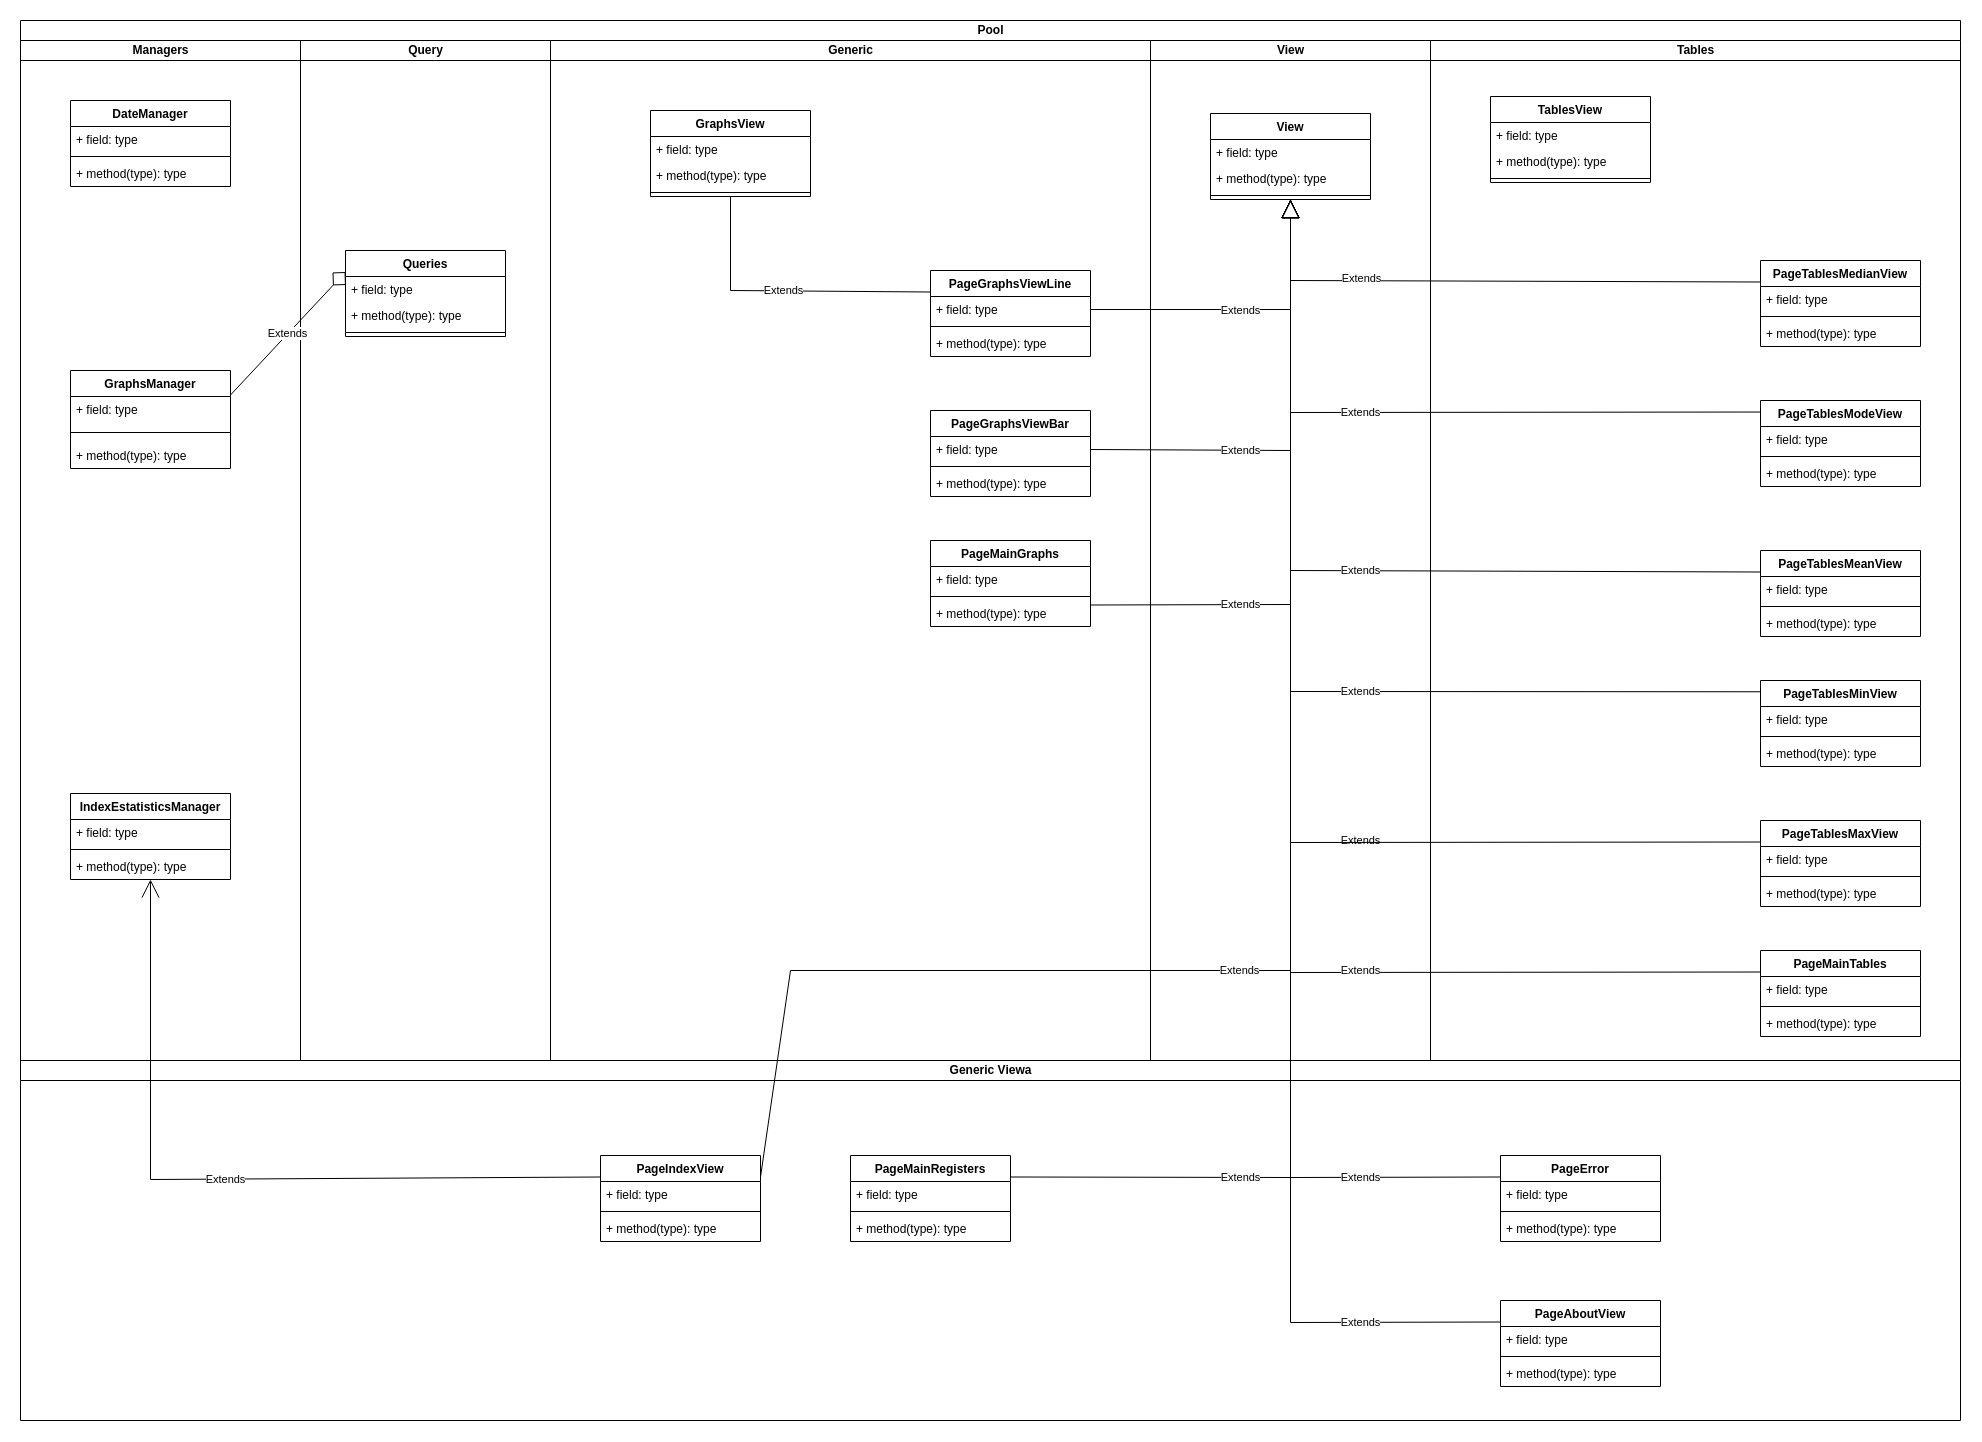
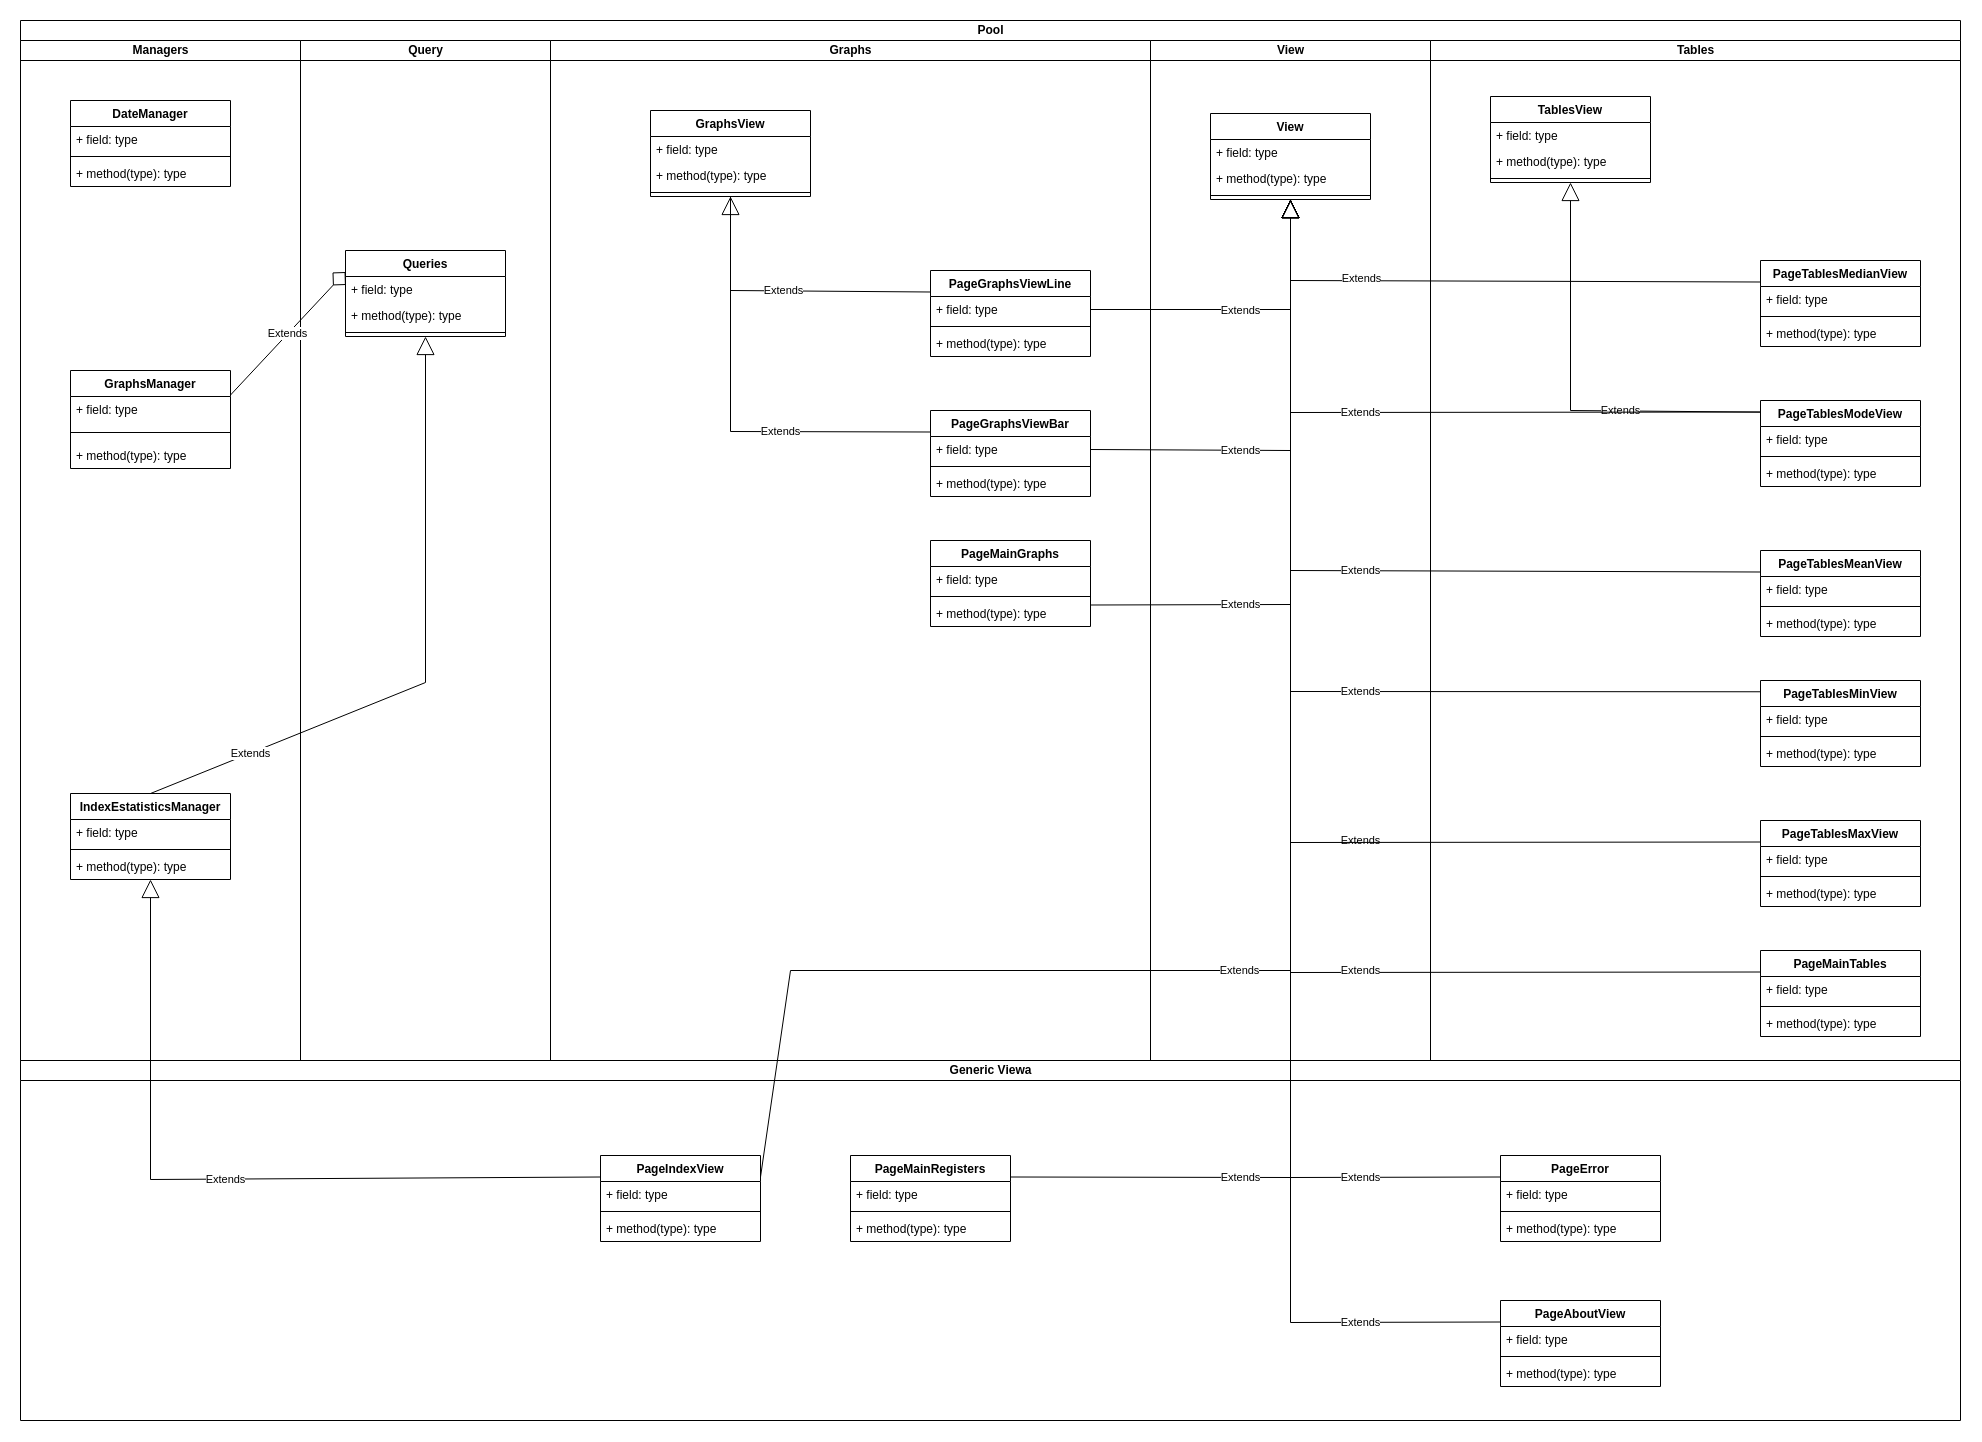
- <mxCell id="26" value="Generic" style="swimlane;startSize=20;html=1;" parent="7" vertex="1"><mxGeometry x="530" y="20" width="600" height="1020" as="geometry" /></mxCell>
+ <mxCell id="26" value="Graphs" style="swimlane;startSize=20;html=1;" parent="7" vertex="1"><mxGeometry x="530" y="20" width="600" height="1020" as="geometry" /></mxCell>
+ <mxCell id="76" value="Extends" style="endArrow=block;endSize=16;endFill=0;html=1;rounded=0;exitX=-0.002;exitY=0.135;exitDx=0;exitDy=0;exitPerimeter=0;entryX=0.5;entryY=1;entryDx=0;entryDy=0;" parent="51" source="60" target="52" edge="1"><mxGeometry x="-0.328" width="160" relative="1" as="geometry"><mxPoint x="340" y="541.5" as="sourcePoint" /><mxPoint x="140" y="150" as="targetPoint" /><Array as="points"><mxPoint x="140" y="370" /></Array><mxPoint as="offset" /></mxGeometry></mxCell>
+ <mxCell id="44" value="Extends" style="endArrow=block;endSize=16;endFill=0;html=1;rounded=0;exitX=0;exitY=0.25;exitDx=0;exitDy=0;entryX=0.5;entryY=1;entryDx=0;entryDy=0;" parent="26" source="27" target="35" edge="1"><mxGeometry x="-0.31" width="160" relative="1" as="geometry"><mxPoint x="380" y="261.5" as="sourcePoint" /><mxPoint x="200" y="200" as="targetPoint" /><Array as="points"><mxPoint x="180" y="391" /></Array><mxPoint as="offset" /></mxGeometry></mxCell>
+ <mxCell id="85" value="Extends" style="endArrow=block;endSize=16;endFill=0;html=1;rounded=0;exitX=0.5;exitY=0;exitDx=0;exitDy=0;entryX=0.5;entryY=1;entryDx=0;entryDy=0;" parent="7" source="17" target="22" edge="1"><mxGeometry x="-0.663" width="160" relative="1" as="geometry"><mxPoint x="740" y="960" as="sourcePoint" /><mxPoint x="200" y="660" as="targetPoint" /><Array as="points"><mxPoint x="405" y="662" /></Array><mxPoint as="offset" /></mxGeometry></mxCell>
- <mxCell id="108" value="Extends" style="endArrow=open;endSize=16;endFill=0;html=1;rounded=0;exitX=0;exitY=0.25;exitDx=0;exitDy=0;entryX=0.5;entryY=1;entryDx=0;entryDy=0;" parent="2" source="92" target="17" edge="1"><mxGeometry width="160" relative="1" as="geometry"><mxPoint x="710" y="930" as="sourcePoint" /><mxPoint x="125" y="863" as="targetPoint" /><Array as="points"><mxPoint x="130" y="1159" /></Array></mxGeometry></mxCell>
+ <mxCell id="108" value="Extends" style="endArrow=block;endSize=16;endFill=0;html=1;rounded=0;exitX=0;exitY=0.25;exitDx=0;exitDy=0;entryX=0.5;entryY=1;entryDx=0;entryDy=0;" parent="2" source="92" target="17" edge="1"><mxGeometry width="160" relative="1" as="geometry"><mxPoint x="710" y="930" as="sourcePoint" /><mxPoint x="125" y="863" as="targetPoint" /><Array as="points"><mxPoint x="130" y="1159" /></Array></mxGeometry></mxCell>
